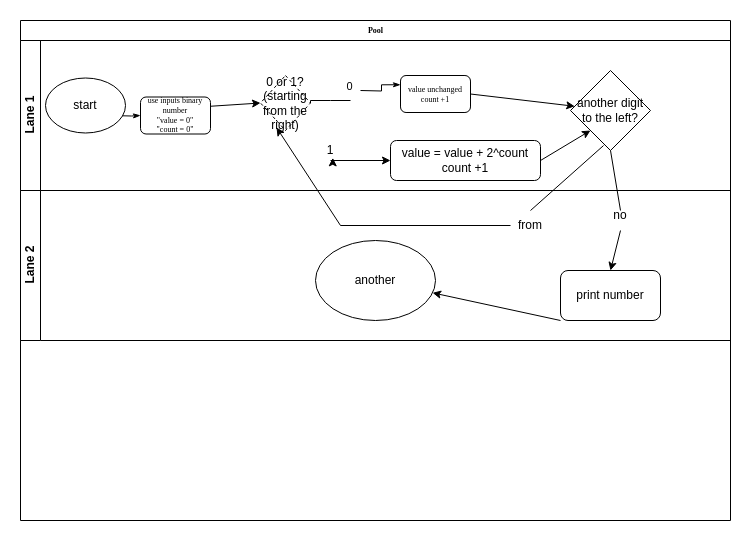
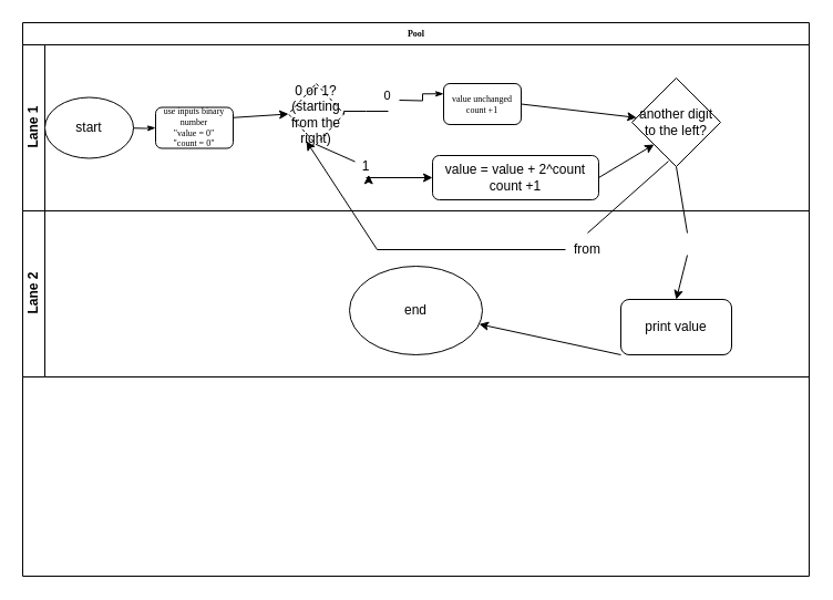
- <mxCell id="8" value="start" style="ellipse;whiteSpace=wrap;html=1;" vertex="1" parent="3"><mxGeometry x="25" y="37.5" width="80" height="55" as="geometry" /></mxCell>
+ <mxCell id="8" value="start" style="ellipse;whiteSpace=wrap;html=1;" vertex="1" parent="3"><mxGeometry x="20" y="47.5" width="80" height="55" as="geometry" /></mxCell>
+ <mxCell id="15" value="" style="endArrow=none;html=1;rounded=0;exitX=0.5;exitY=1;exitDx=0;exitDy=0;" edge="1" parent="3" source="10" target="14"><mxGeometry width="50" height="50" relative="1" as="geometry"><mxPoint x="445" y="180" as="sourcePoint" /><mxPoint x="600" y="203.041" as="targetPoint" /></mxGeometry></mxCell>
- <mxCell id="23" value="no" style="text;html=1;strokeColor=none;fillColor=none;align=center;verticalAlign=middle;whiteSpace=wrap;rounded=0;" vertex="1" parent="21"><mxGeometry x="570" y="10" width="60" height="30" as="geometry" /></mxCell>
- <mxCell id="25" value="another" style="ellipse;whiteSpace=wrap;html=1;" vertex="1" parent="21"><mxGeometry x="295" y="50" width="120" height="80" as="geometry" /></mxCell>
+ <mxCell id="25" value="end" style="ellipse;whiteSpace=wrap;html=1;" vertex="1" parent="21"><mxGeometry x="295" y="50" width="120" height="80" as="geometry" /></mxCell>
- <mxCell id="22" value="print number" style="rounded=1;whiteSpace=wrap;html=1;" vertex="1" parent="21"><mxGeometry x="540" y="80" width="100" height="50" as="geometry" /></mxCell>
+ <mxCell id="22" value="print value" style="rounded=1;whiteSpace=wrap;html=1;" vertex="1" parent="21"><mxGeometry x="540" y="80" width="100" height="50" as="geometry" /></mxCell>
